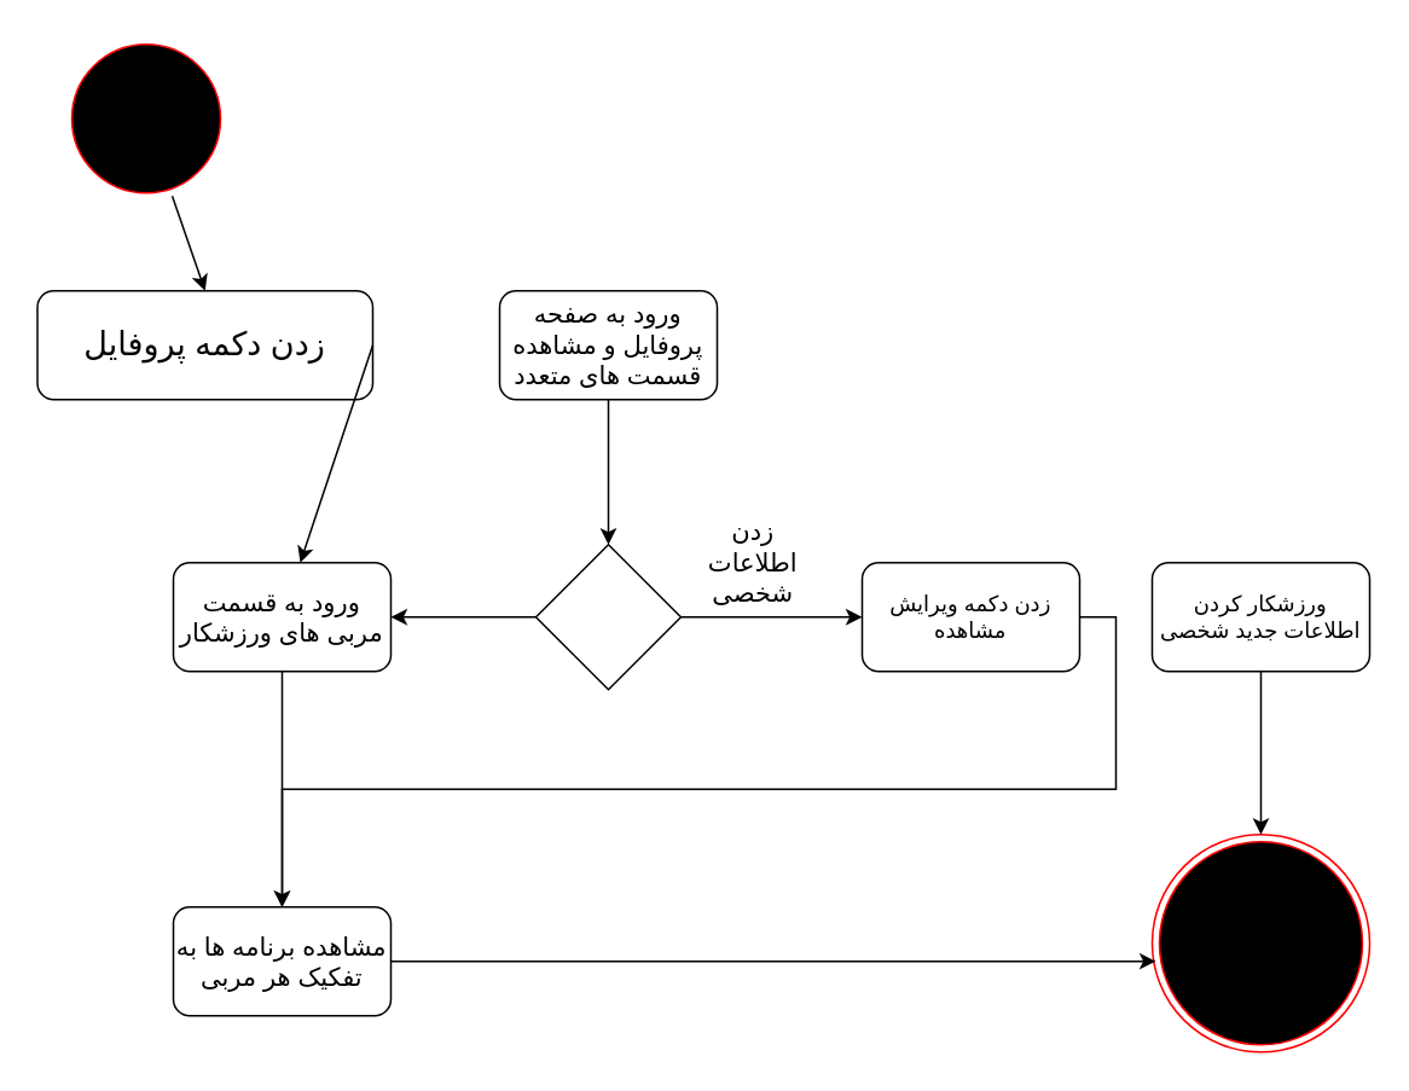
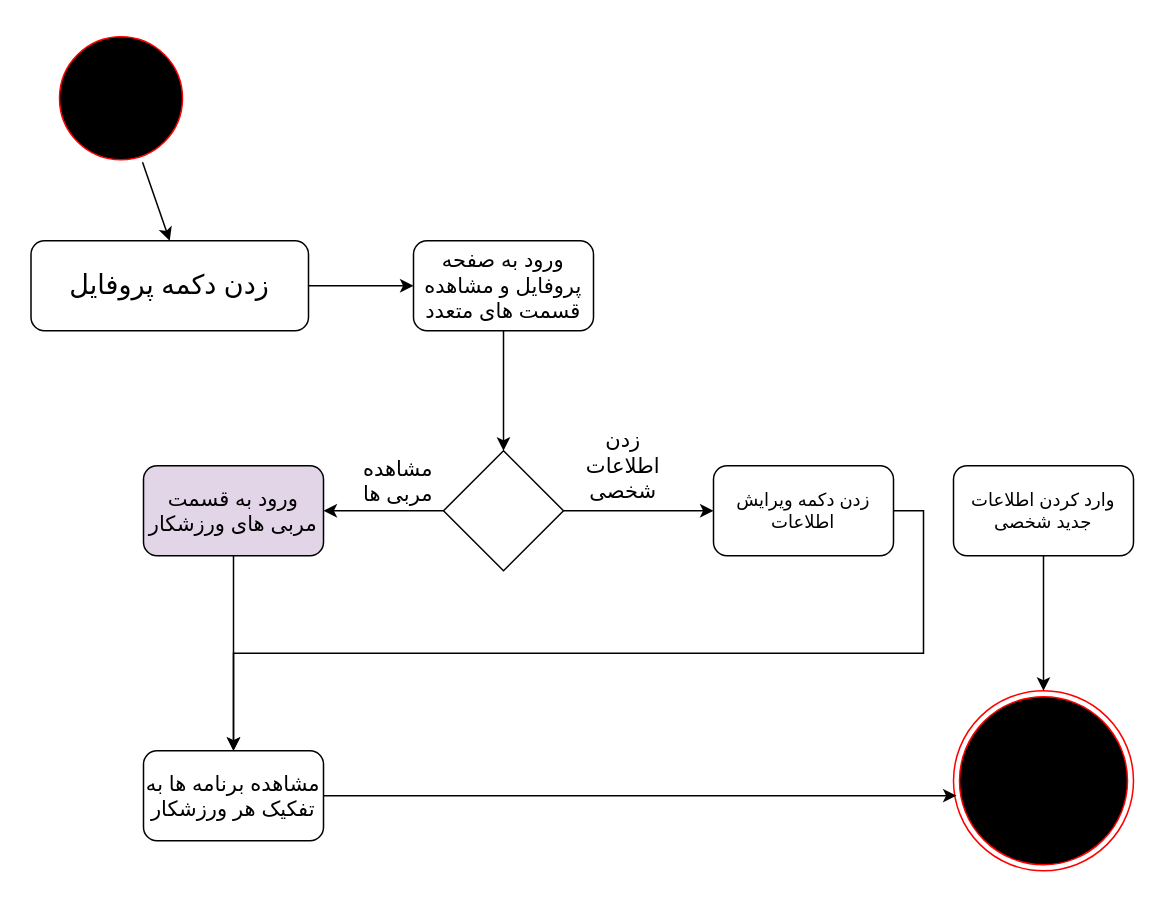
- <mxCell id="7" value="" style="endArrow=classic;html=1;exitX=1;exitY=0.5;exitDx=0;exitDy=0;" edge="1" parent="1" source="5" target="11"><mxGeometry width="50" height="50" relative="1" as="geometry"><mxPoint x="25" y="550" as="sourcePoint" /><mxPoint x="75" y="500" as="targetPoint" /></mxGeometry></mxCell>
+ <mxCell id="7" value="" style="endArrow=classic;html=1;exitX=1;exitY=0.5;exitDx=0;exitDy=0;entryX=0;entryY=0.5;entryDx=0;entryDy=0;" edge="1" parent="1" source="5" target="6"><mxGeometry width="50" height="50" relative="1" as="geometry"><mxPoint x="25" y="550" as="sourcePoint" /><mxPoint x="75" y="500" as="targetPoint" /></mxGeometry></mxCell>
+ <mxCell id="13" value="&lt;font style=&quot;font-size: 14px&quot;&gt;مشاهده مربی ها&lt;/font&gt;" style="text;html=1;strokeColor=none;fillColor=none;align=center;verticalAlign=middle;whiteSpace=wrap;rounded=0;" vertex="1" parent="1"><mxGeometry x="245" y="310" width="40" height="20" as="geometry" /></mxCell>
- <mxCell id="11" value="&lt;font style=&quot;font-size: 14px&quot;&gt;ورود به قسمت مربی های ورزشکار&lt;/font&gt;" style="rounded=1;whiteSpace=wrap;html=1;" vertex="1" parent="1"><mxGeometry x="95" y="310" width="120" height="60" as="geometry" /></mxCell>
+ <mxCell id="11" value="&lt;font style=&quot;font-size: 14px&quot;&gt;ورود به قسمت مربی های ورزشکار&lt;/font&gt;" style="rounded=1;whiteSpace=wrap;html=1;fillColor=#e1d5e7;" vertex="1" parent="1"><mxGeometry x="95" y="310" width="120" height="60" as="geometry" /></mxCell>
- <mxCell id="22" value="زدن دکمه ویرایش مشاهده&lt;br&gt;" style="rounded=1;whiteSpace=wrap;html=1;" vertex="1" parent="1"><mxGeometry x="475" y="310" width="120" height="60" as="geometry" /></mxCell>
+ <mxCell id="22" value="زدن دکمه ویرایش اطلاعات&lt;br&gt;" style="rounded=1;whiteSpace=wrap;html=1;" vertex="1" parent="1"><mxGeometry x="475" y="310" width="120" height="60" as="geometry" /></mxCell>
- <mxCell id="19" value="ورزشکار کردن اطلاعات جدید شخصی" style="rounded=1;whiteSpace=wrap;html=1;" vertex="1" parent="1"><mxGeometry x="635" y="310" width="120" height="60" as="geometry" /></mxCell>
+ <mxCell id="19" value="وارد کردن اطلاعات جدید شخصی" style="rounded=1;whiteSpace=wrap;html=1;" vertex="1" parent="1"><mxGeometry x="635" y="310" width="120" height="60" as="geometry" /></mxCell>
- <mxCell id="16" value="&lt;font style=&quot;font-size: 14px&quot;&gt;مشاهده برنامه ها به تفکیک هر مربی&lt;/font&gt;" style="rounded=1;whiteSpace=wrap;html=1;" vertex="1" parent="1"><mxGeometry x="95" y="500" width="120" height="60" as="geometry" /></mxCell>
+ <mxCell id="16" value="&lt;font style=&quot;font-size: 14px&quot;&gt;مشاهده برنامه ها به تفکیک هر ورزشکار&lt;/font&gt;" style="rounded=1;whiteSpace=wrap;html=1;" vertex="1" parent="1"><mxGeometry x="95" y="500" width="120" height="60" as="geometry" /></mxCell>
